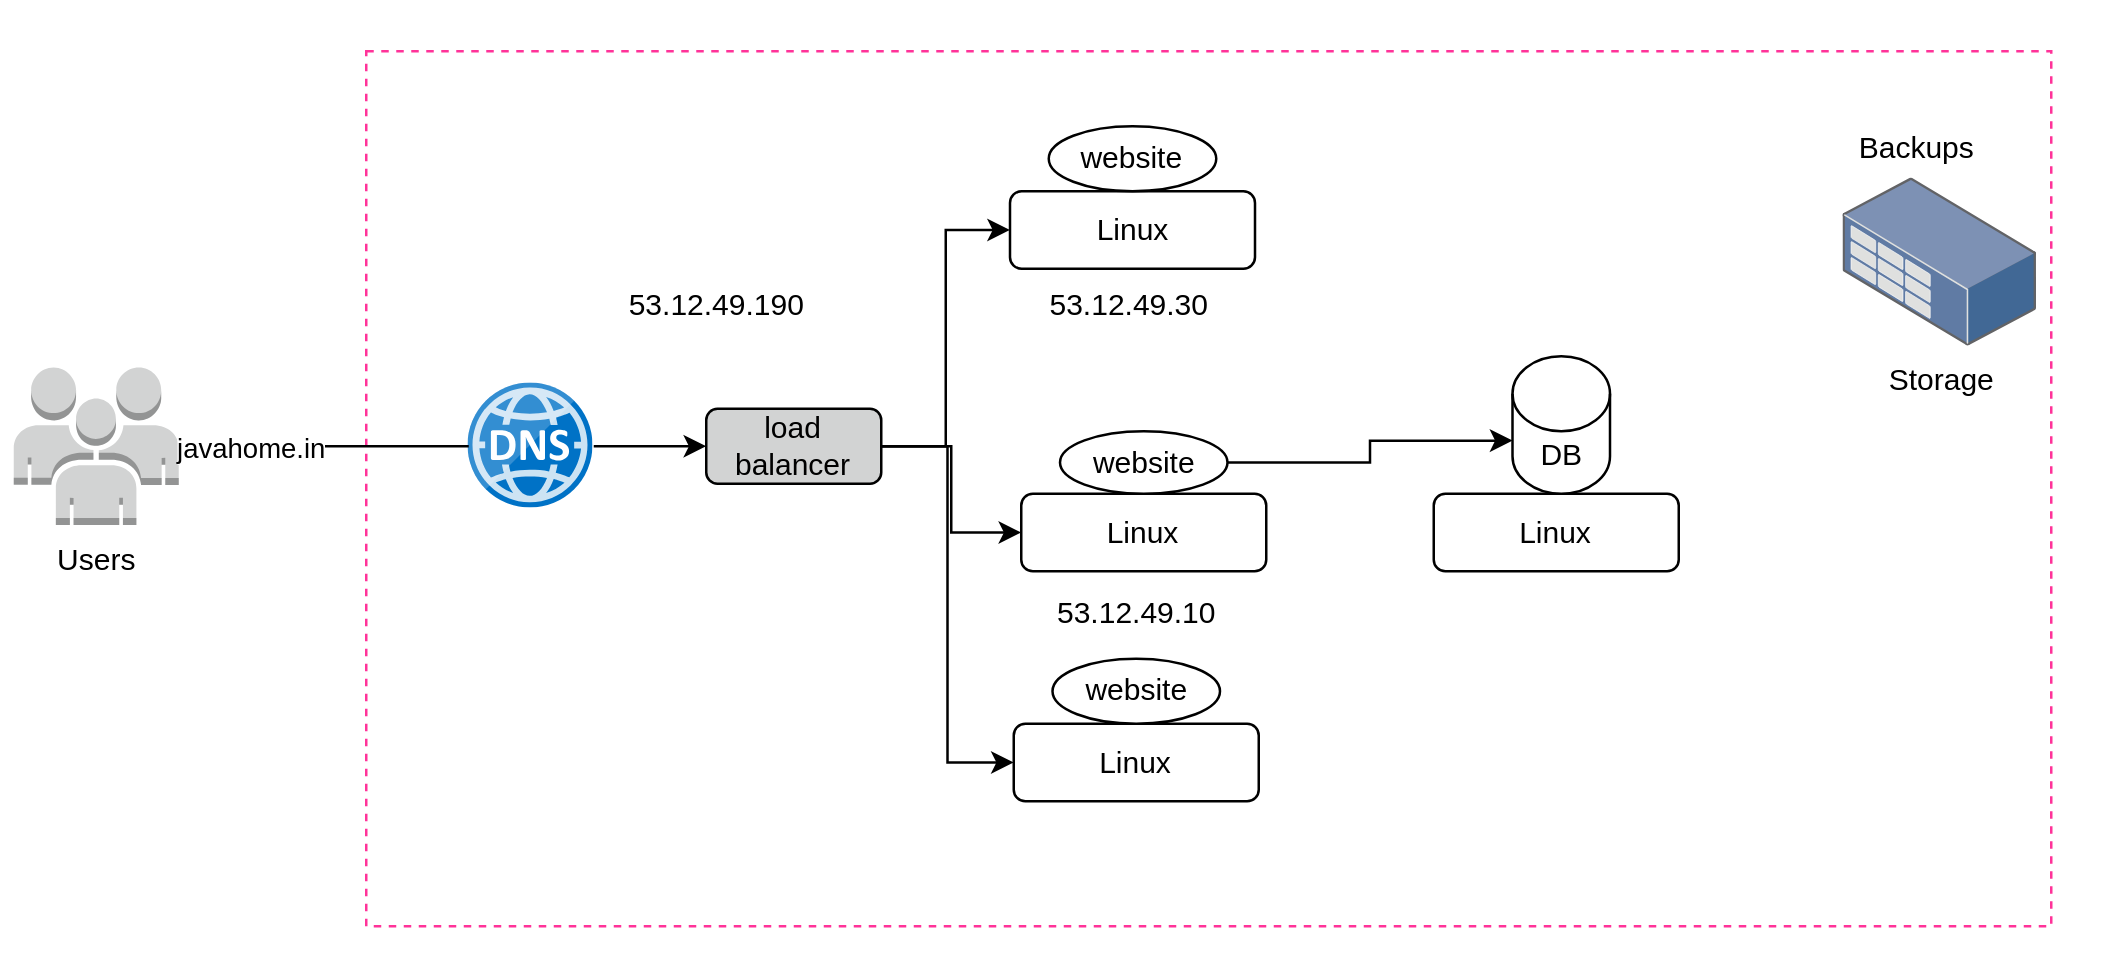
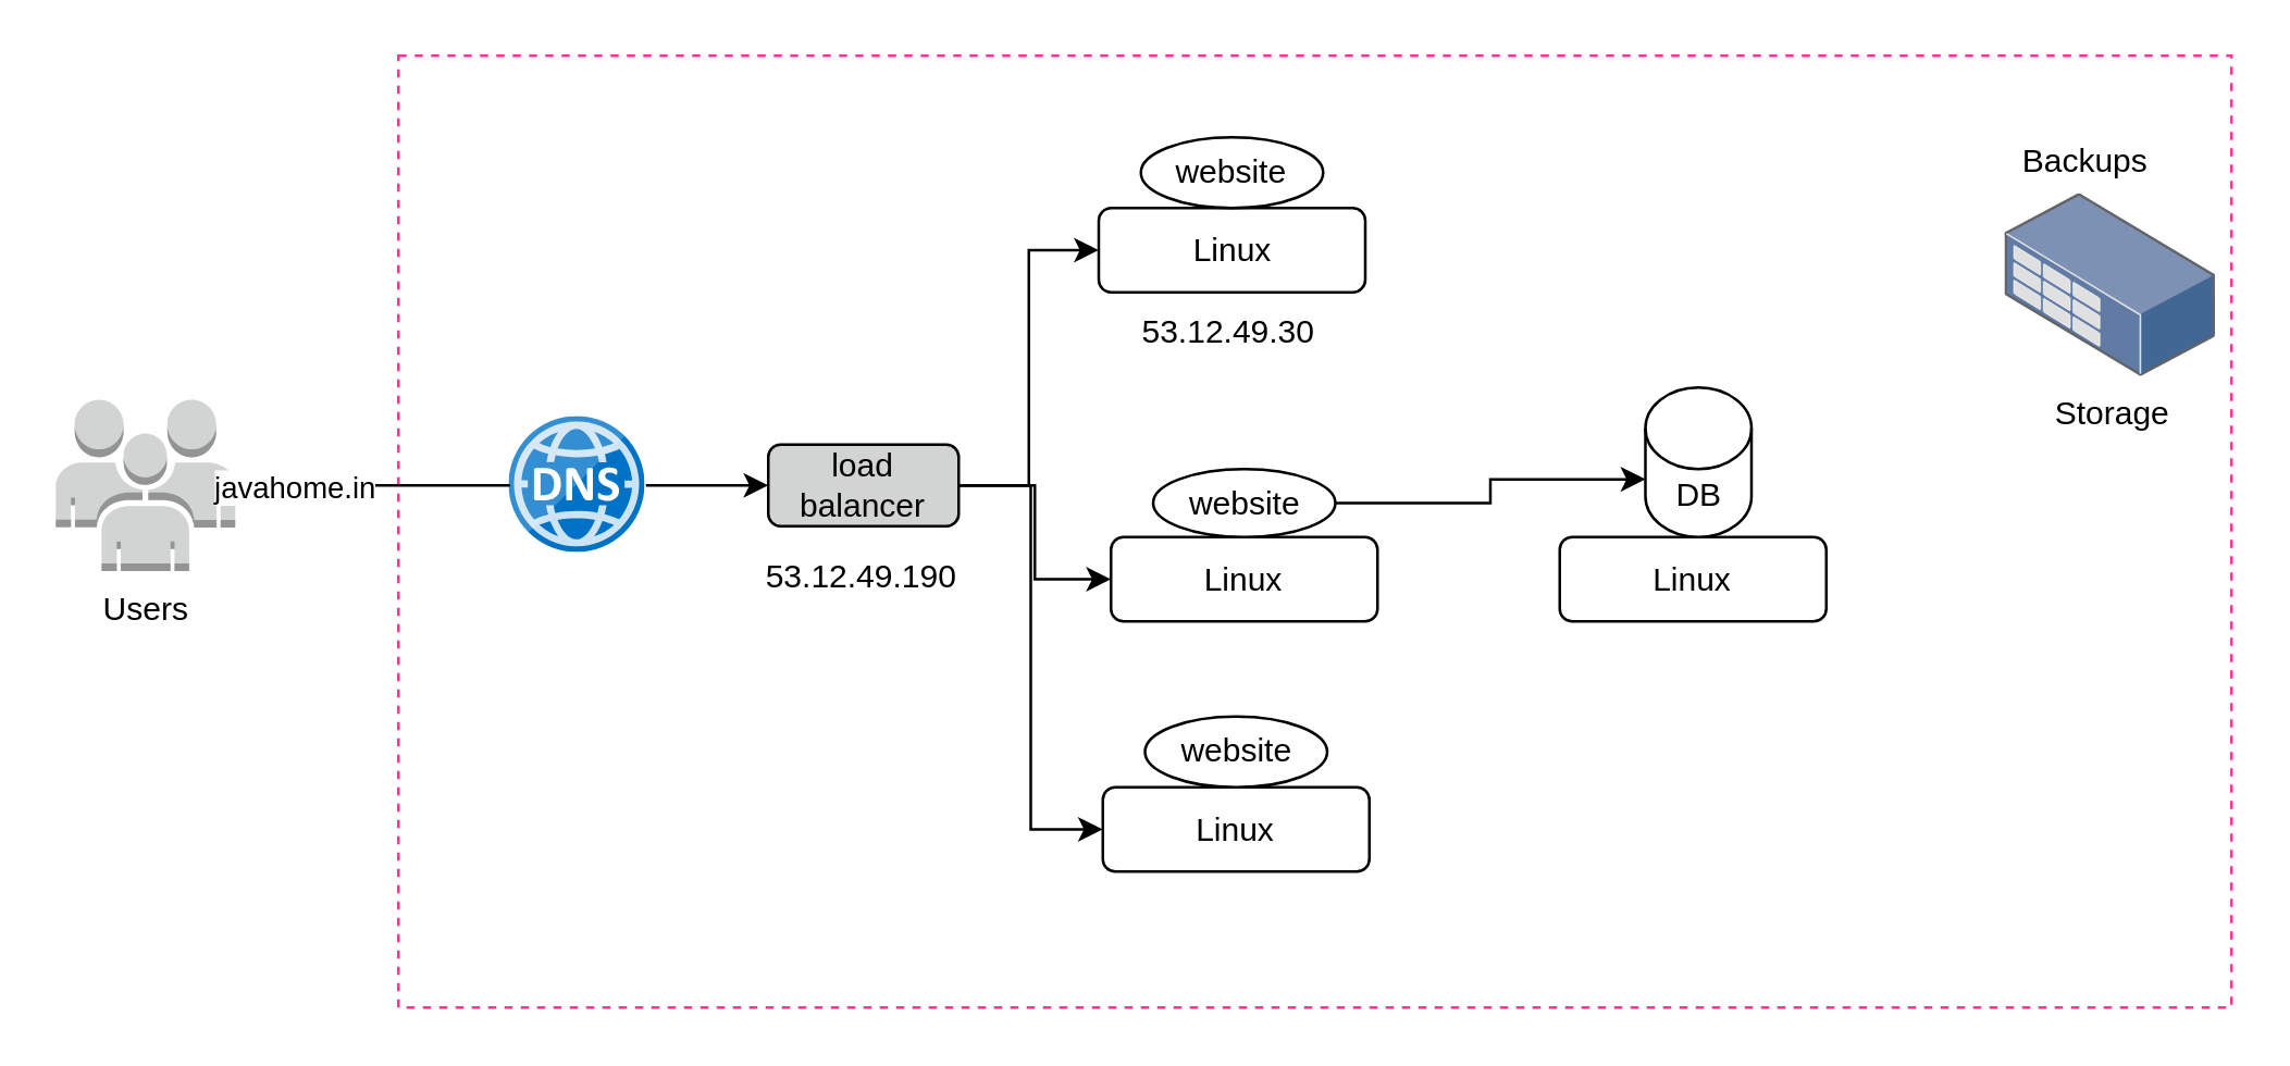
- <mxCell id="23" value="53.12.49.190" style="text;html=1;align=center;verticalAlign=middle;resizable=0;points=[];autosize=1;strokeColor=none;" vertex="1" parent="1"><mxGeometry x="246" y="113" width="80" height="18" as="geometry" /></mxCell>
+ <mxCell id="23" value="53.12.49.190" style="text;html=1;align=center;verticalAlign=middle;resizable=0;points=[];autosize=1;strokeColor=none;" vertex="1" parent="1"><mxGeometry x="276" y="203" width="80" height="18" as="geometry" /></mxCell>
- <mxCell id="9" value="Users" style="outlineConnect=0;dashed=0;verticalLabelPosition=bottom;verticalAlign=top;align=center;html=1;shape=mxgraph.aws3.users;fillColor=#D2D3D3;gradientColor=none;" vertex="1" parent="1"><mxGeometry x="5" y="146.5" width="66" height="63" as="geometry" /></mxCell>
+ <mxCell id="9" value="Users" style="outlineConnect=0;dashed=0;verticalLabelPosition=bottom;verticalAlign=top;align=center;html=1;shape=mxgraph.aws3.users;fillColor=#D2D3D3;gradientColor=none;" vertex="1" parent="1"><mxGeometry x="20" y="146.5" width="66" height="63" as="geometry" /></mxCell>
- <mxCell id="8" value="53.12.49.10" style="text;html=1;align=center;verticalAlign=middle;resizable=0;points=[];autosize=1;strokeColor=none;" vertex="1" parent="1"><mxGeometry x="417.5" y="236" width="73" height="18" as="geometry" /></mxCell>
